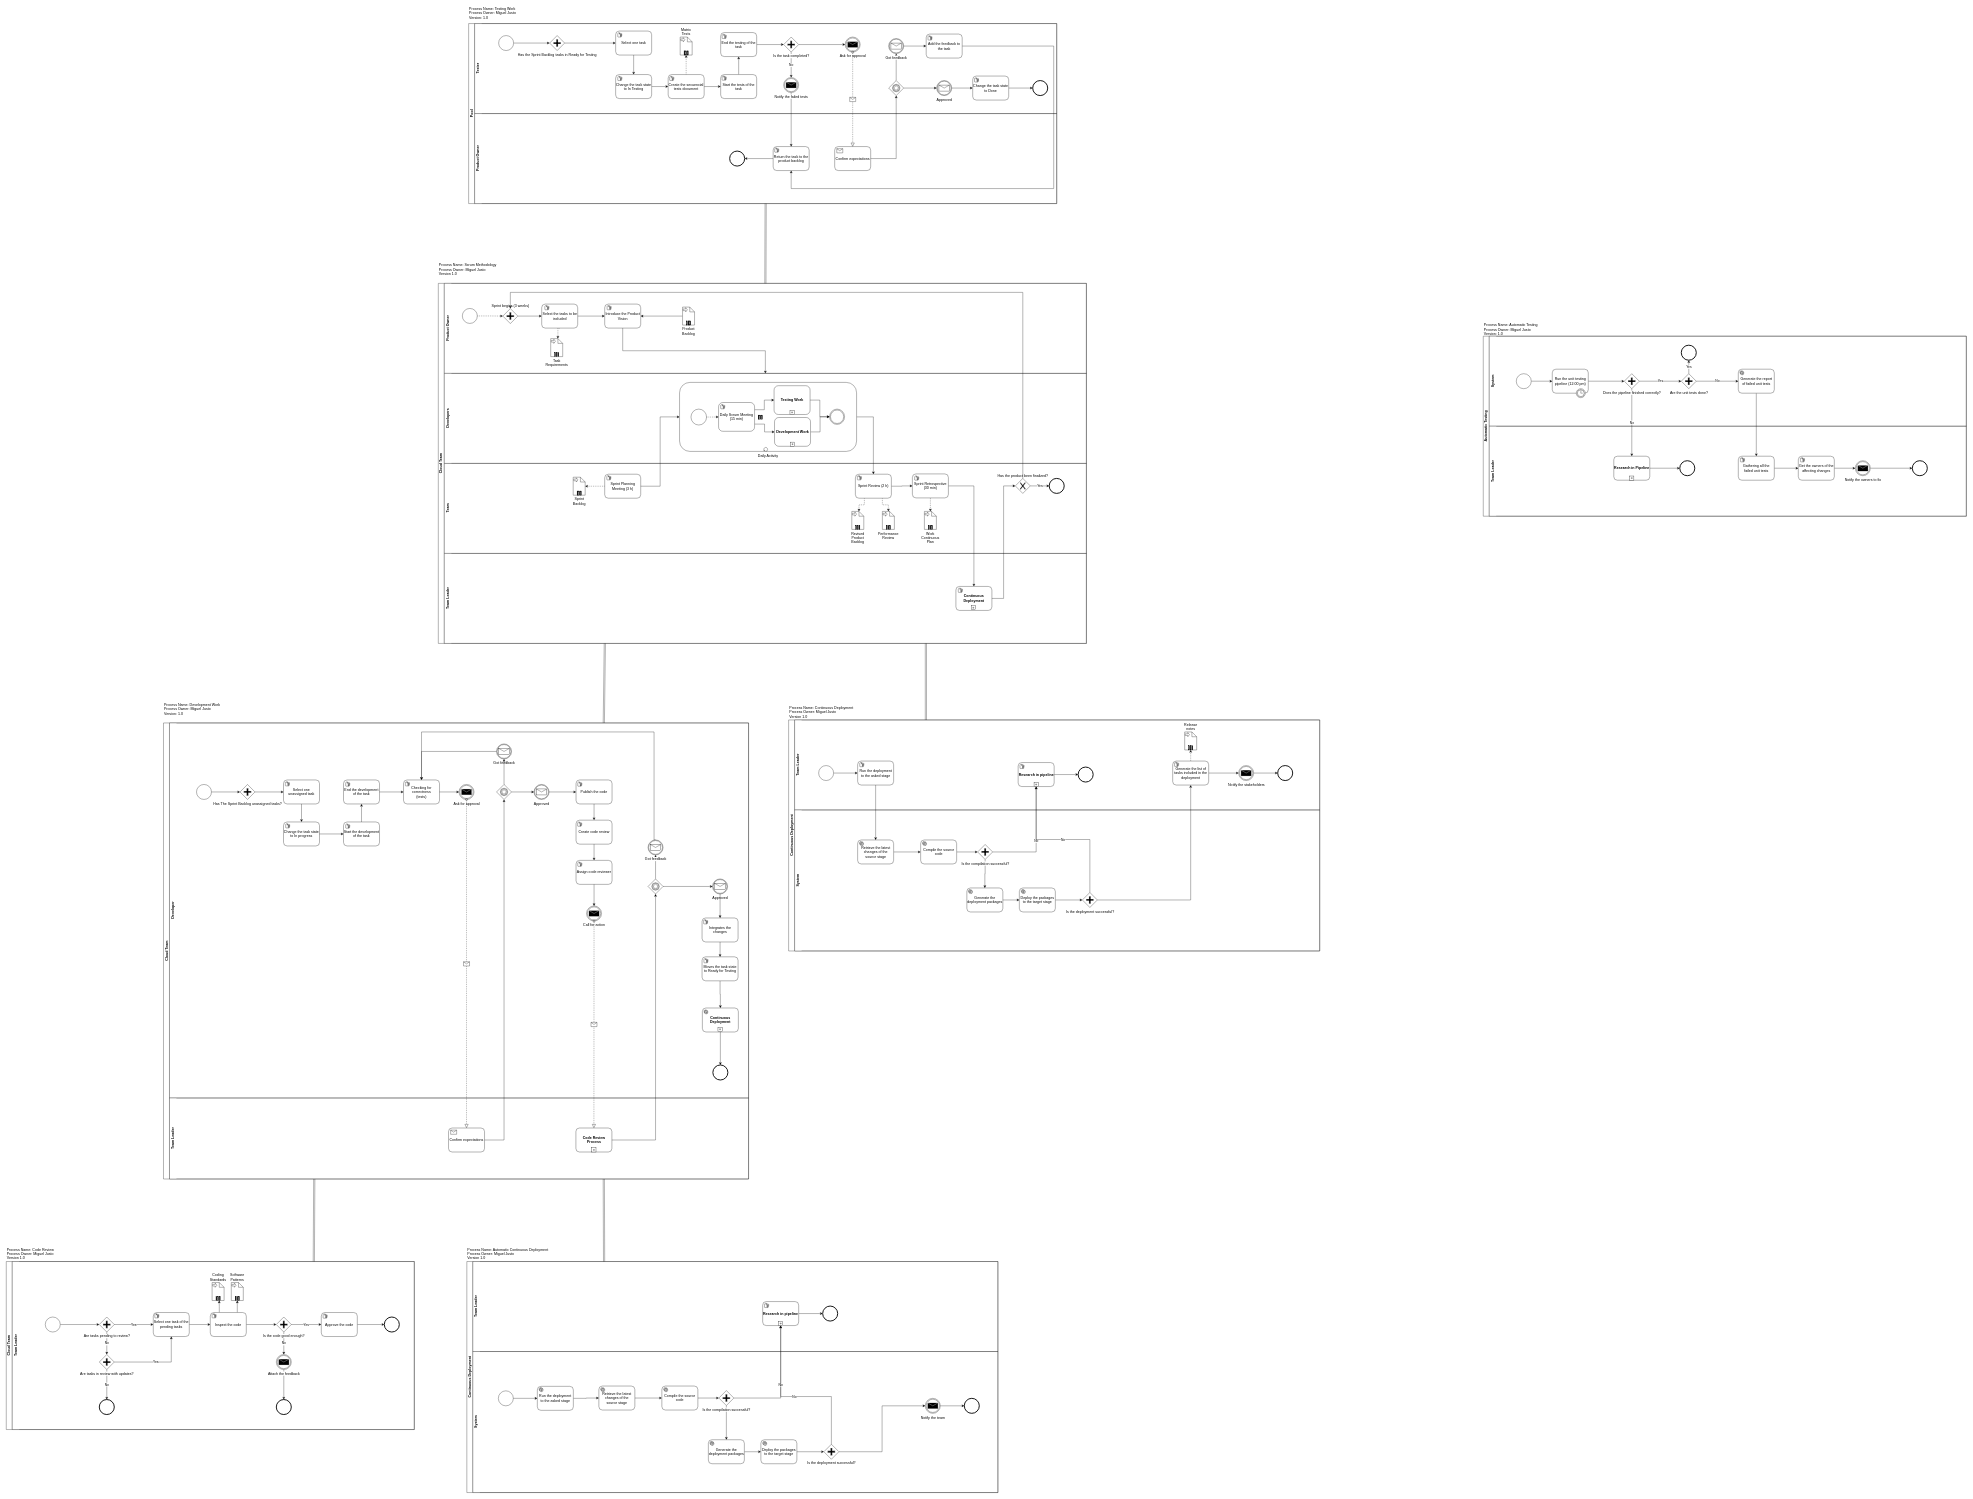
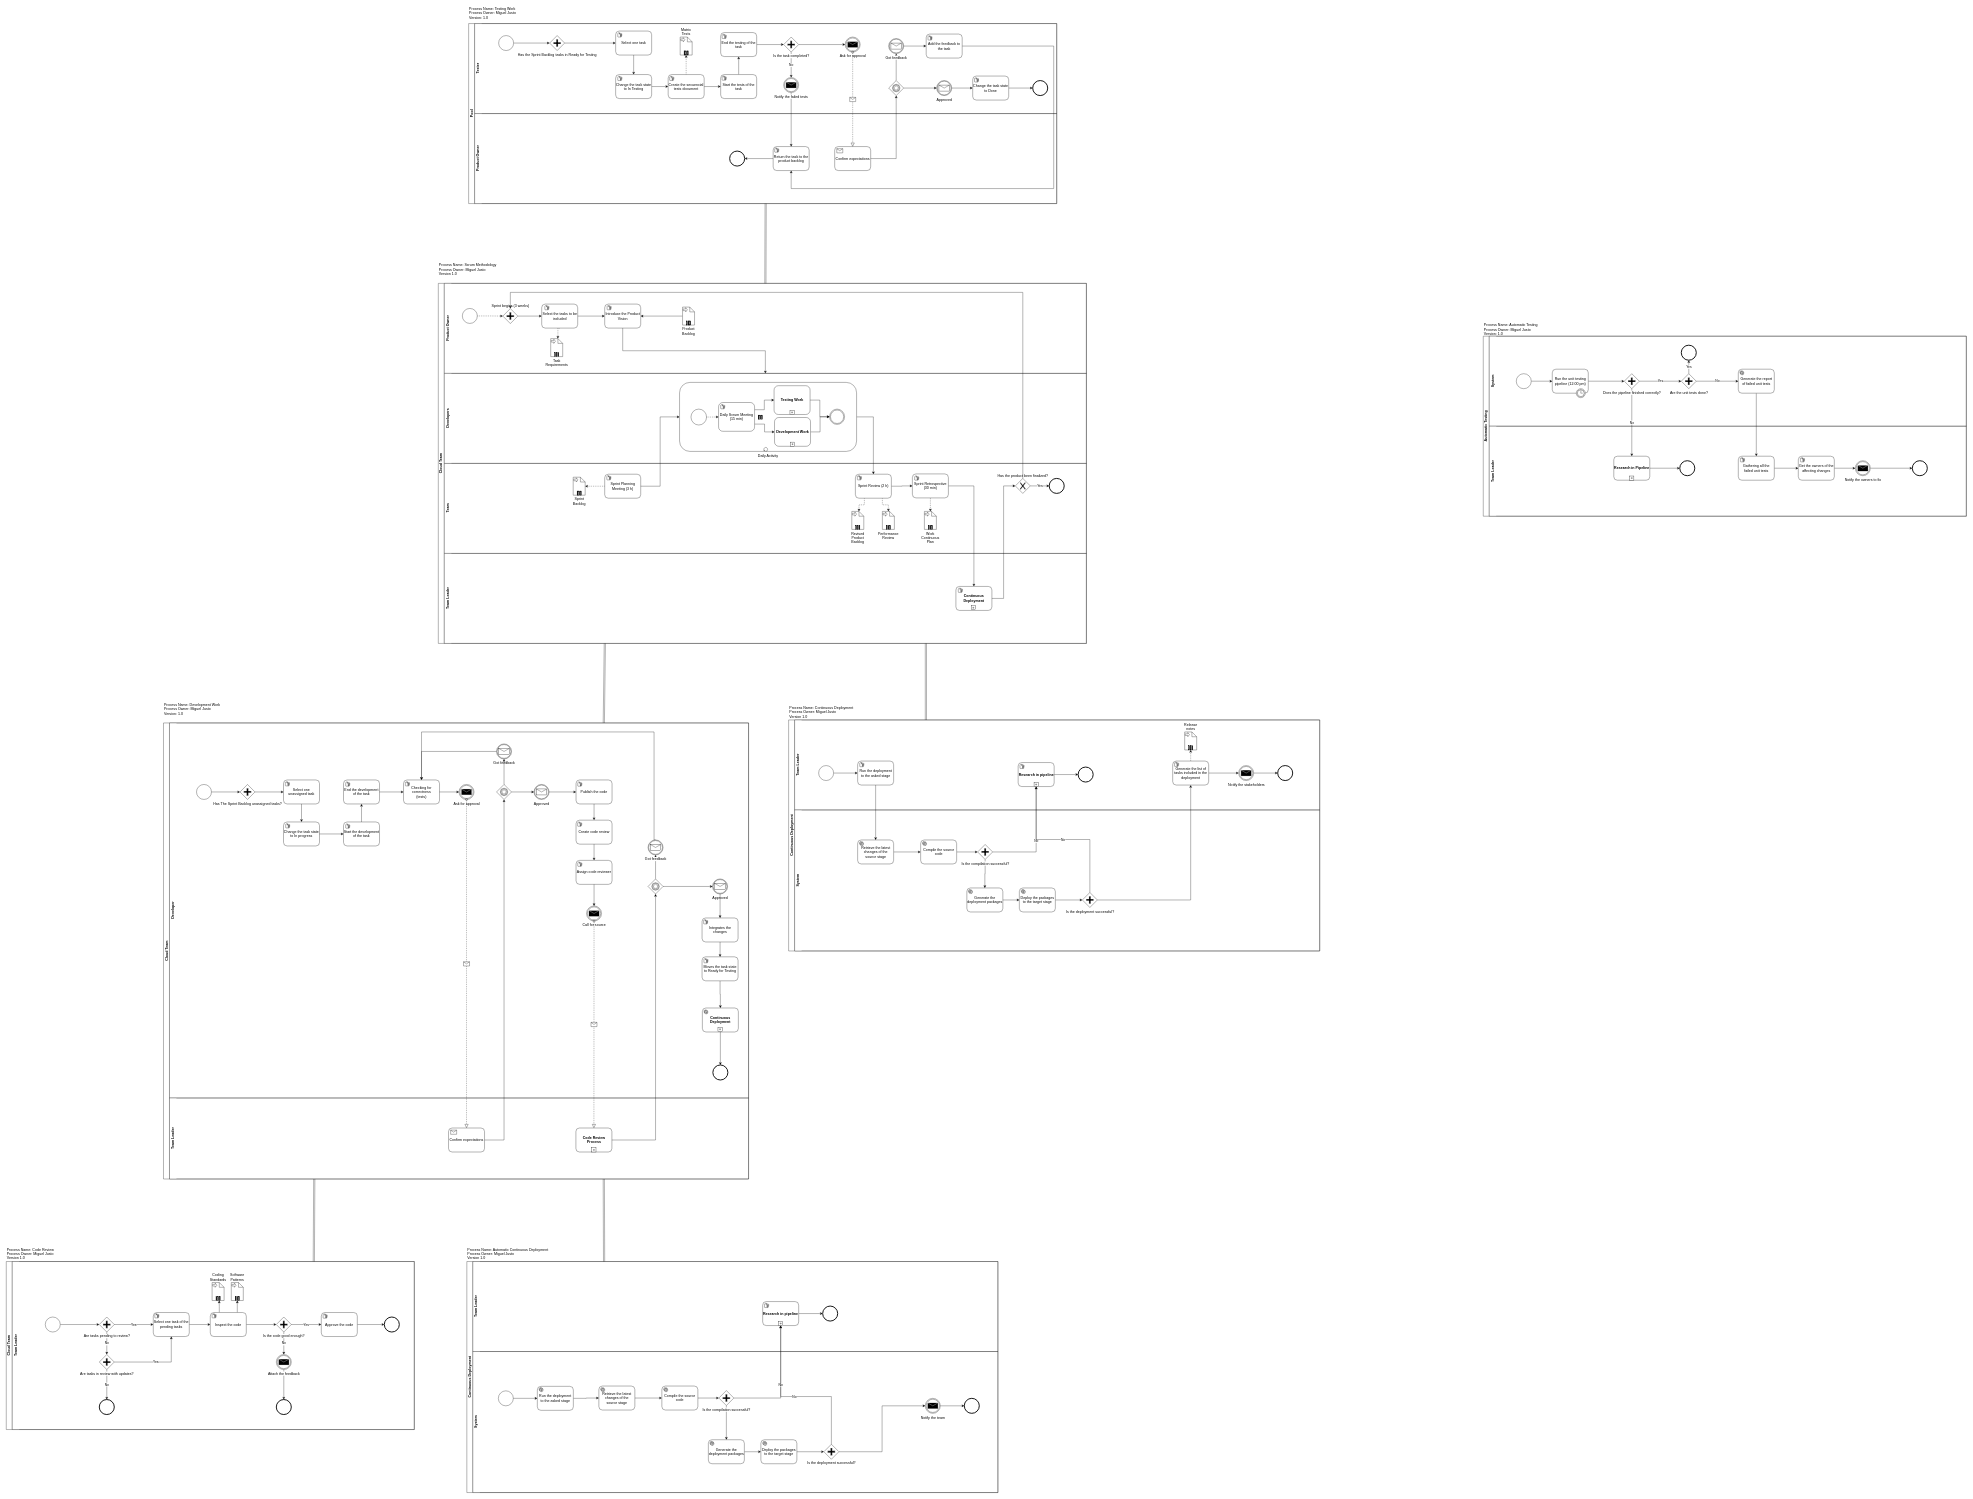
- <mxCell id="149" value="Call for action" style="shape=mxgraph.bpmn.shape;html=1;verticalLabelPosition=bottom;labelBackgroundColor=#ffffff;verticalAlign=top;align=center;perimeter=ellipsePerimeter;outlineConnect=0;outline=throwing;symbol=message;" vertex="1" parent="124"><mxGeometry x="1390" y="610" width="50" height="50" as="geometry" /></mxCell>
+ <mxCell id="149" value="Call for source" style="shape=mxgraph.bpmn.shape;html=1;verticalLabelPosition=bottom;labelBackgroundColor=#ffffff;verticalAlign=top;align=center;perimeter=ellipsePerimeter;outlineConnect=0;outline=throwing;symbol=message;" vertex="1" parent="124"><mxGeometry x="1390" y="610" width="50" height="50" as="geometry" /></mxCell>
